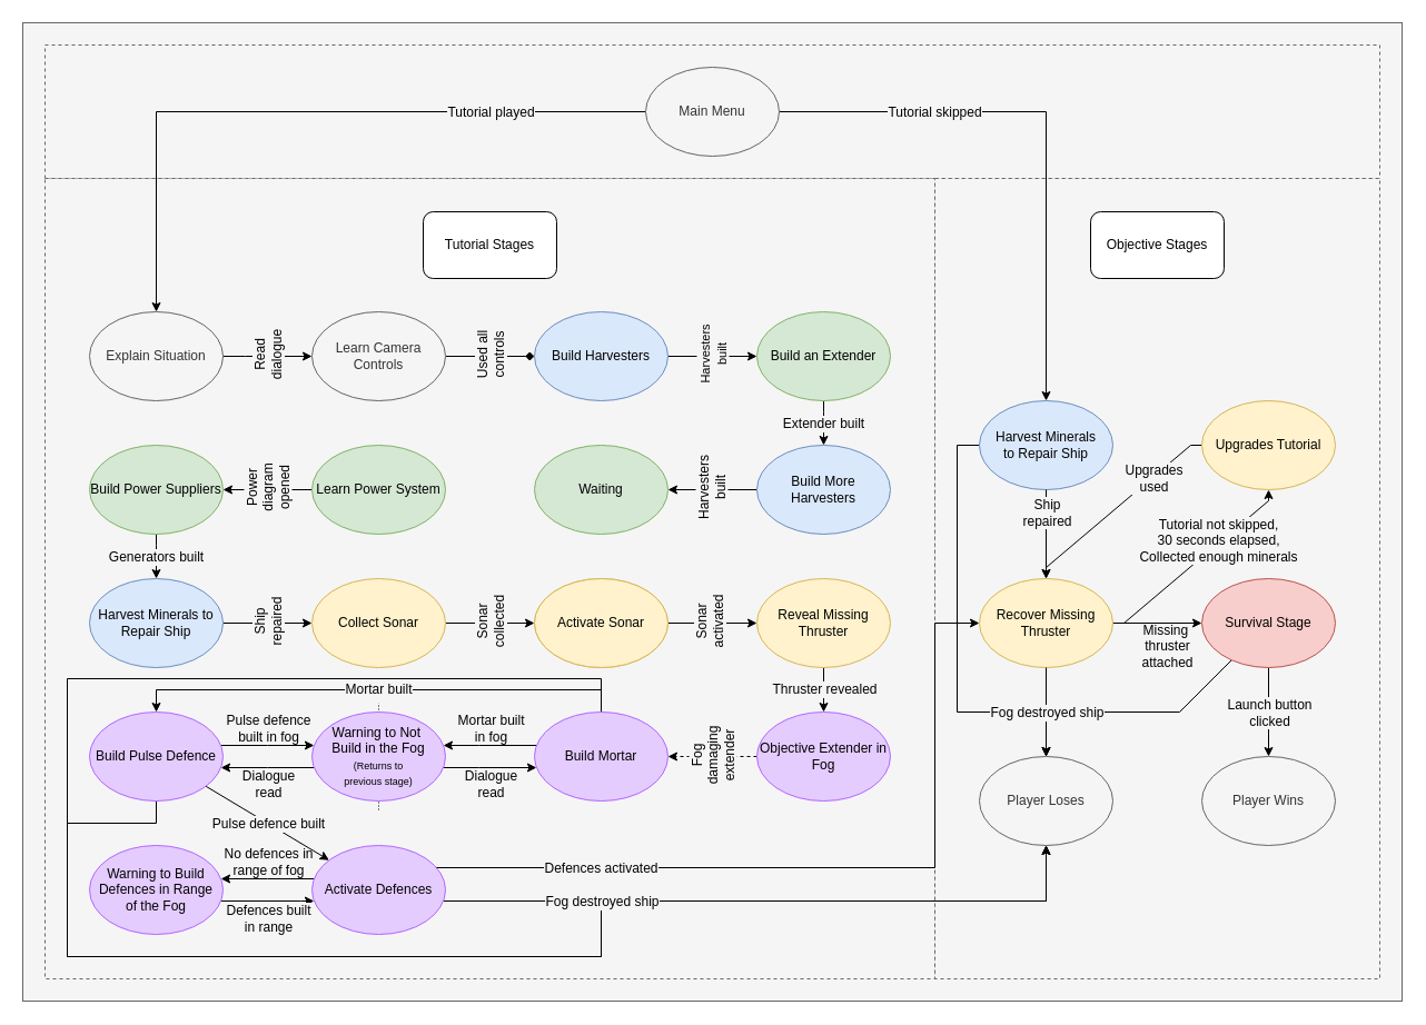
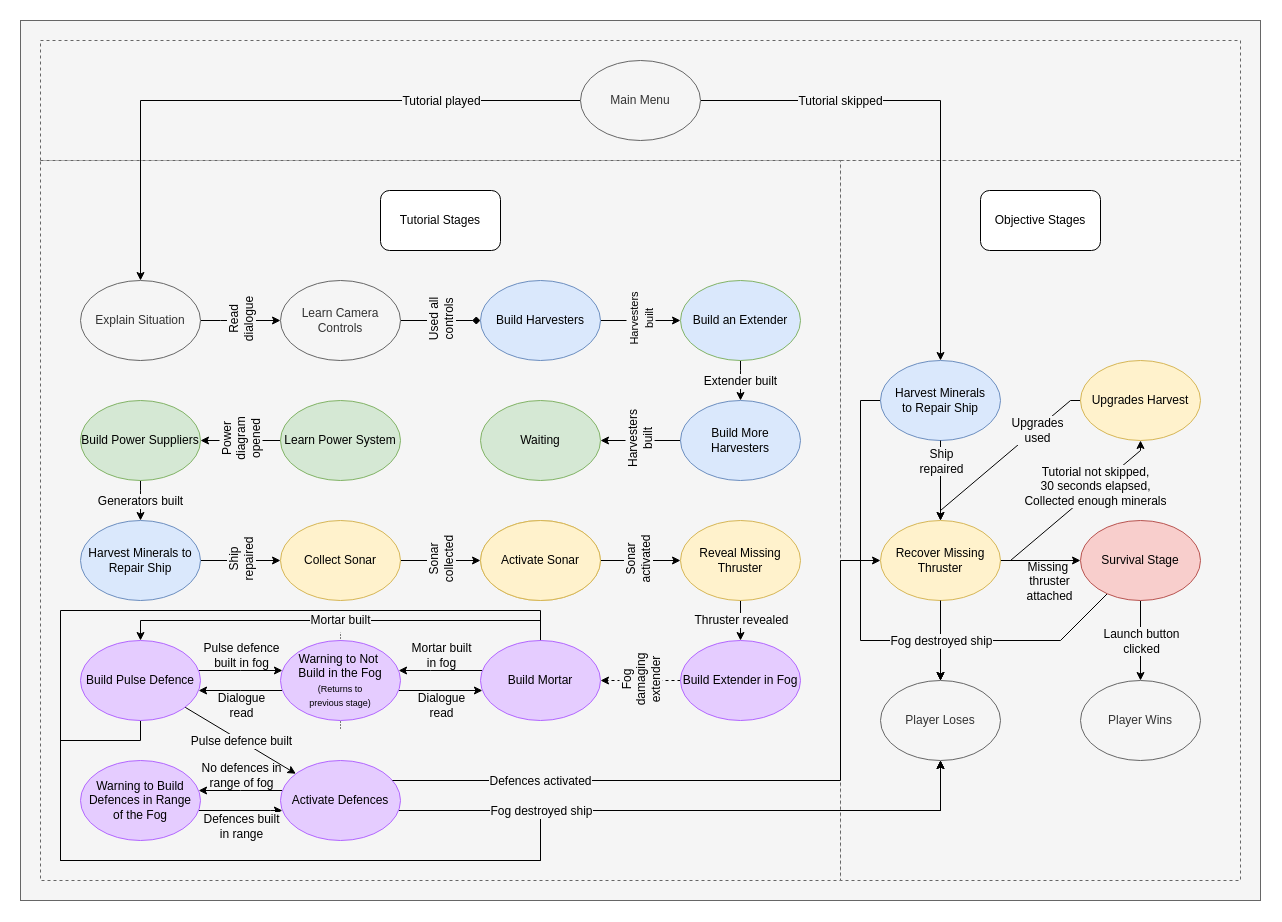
- <mxCell id="20" value="Build an Extender" style="ellipse;whiteSpace=wrap;html=1;fillColor=#d5e8d4;strokeColor=#82b366;" vertex="1" parent="1"><mxGeometry x="680" y="280" width="120" height="80" as="geometry" /></mxCell>
+ <mxCell id="20" value="Build an Extender" style="ellipse;whiteSpace=wrap;html=1;fillColor=#dae8fc;strokeColor=#82b366;" vertex="1" parent="1"><mxGeometry x="680" y="280" width="120" height="80" as="geometry" /></mxCell>
- <mxCell id="80" value="Upgrades Tutorial" style="ellipse;whiteSpace=wrap;html=1;fillColor=#fff2cc;strokeColor=#d6b656;" vertex="1" parent="1"><mxGeometry x="1080" y="360" width="120" height="80" as="geometry" /></mxCell>
+ <mxCell id="80" value="Upgrades Harvest" style="ellipse;whiteSpace=wrap;html=1;fillColor=#fff2cc;strokeColor=#d6b656;" vertex="1" parent="1"><mxGeometry x="1080" y="360" width="120" height="80" as="geometry" /></mxCell>
- <mxCell id="46" value="Objective Extender in Fog" style="ellipse;whiteSpace=wrap;html=1;fillColor=#E5CCFF;strokeColor=#B266FF;" vertex="1" parent="1"><mxGeometry x="680" y="640" width="120" height="80" as="geometry" /></mxCell>
+ <mxCell id="46" value="Build Extender in Fog" style="ellipse;whiteSpace=wrap;html=1;fillColor=#E5CCFF;strokeColor=#B266FF;" vertex="1" parent="1"><mxGeometry x="680" y="640" width="120" height="80" as="geometry" /></mxCell>
